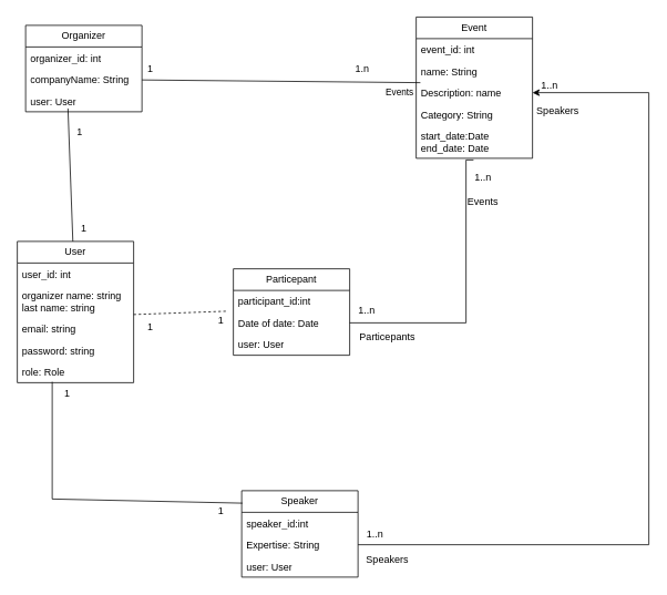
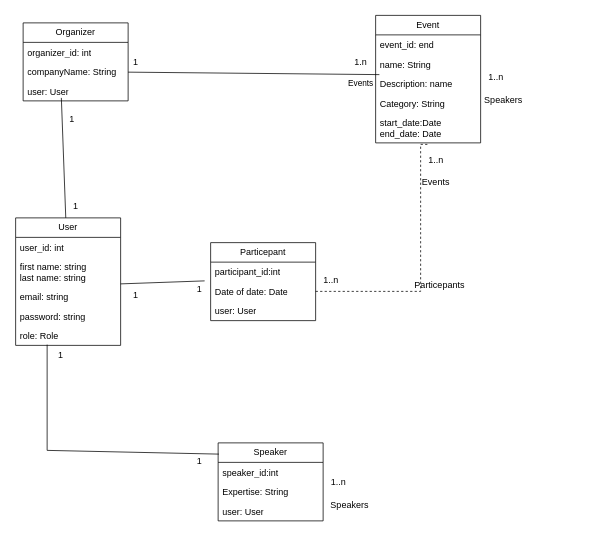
- <mxCell id="23" value="&lt;div&gt;event_id: int&lt;/div&gt;" style="text;strokeColor=none;fillColor=none;align=left;verticalAlign=top;spacingLeft=4;spacingRight=4;overflow=hidden;rotatable=0;points=[[0,0.5],[1,0.5]];portConstraint=eastwest;whiteSpace=wrap;html=1;" vertex="1" parent="22"><mxGeometry y="26" width="140" height="26" as="geometry" /></mxCell>
+ <mxCell id="23" value="&lt;div&gt;event_id: end&lt;/div&gt;" style="text;strokeColor=none;fillColor=none;align=left;verticalAlign=top;spacingLeft=4;spacingRight=4;overflow=hidden;rotatable=0;points=[[0,0.5],[1,0.5]];portConstraint=eastwest;whiteSpace=wrap;html=1;" vertex="1" parent="22"><mxGeometry y="26" width="140" height="26" as="geometry" /></mxCell>
- <mxCell id="38" value="1.n" style="text;html=1;align=center;verticalAlign=middle;resizable=0;points=[];autosize=1;strokeColor=none;fillColor=none;" vertex="1" parent="1"><mxGeometry x="415" y="68" width="40" height="30" as="geometry" /></mxCell>
+ <mxCell id="38" value="1.n" style="text;html=1;align=center;verticalAlign=middle;resizable=0;points=[];autosize=1;strokeColor=none;fillColor=none;" vertex="1" parent="1"><mxGeometry x="460" y="68" width="40" height="30" as="geometry" /></mxCell>
- <mxCell id="39" style="edgeStyle=orthogonalEdgeStyle;rounded=0;orthogonalLoop=1;jettySize=auto;html=1;entryX=0.493;entryY=1.05;entryDx=0;entryDy=0;entryPerimeter=0;endArrow=none;endFill=0;" edge="1" parent="1" source="30" target="27"><mxGeometry relative="1" as="geometry"><mxPoint x="570" y="200" as="targetPoint" /><Array as="points"><mxPoint x="560" y="388" /><mxPoint x="560" y="192" /></Array></mxGeometry></mxCell>
+ <mxCell id="39" style="edgeStyle=orthogonalEdgeStyle;rounded=0;orthogonalLoop=1;jettySize=auto;html=1;entryX=0.493;entryY=1.05;entryDx=0;entryDy=0;entryPerimeter=0;endArrow=none;endFill=0;dashed=1;" edge="1" parent="1" source="30" target="27"><mxGeometry relative="1" as="geometry"><mxPoint x="570" y="200" as="targetPoint" /><Array as="points"><mxPoint x="560" y="388" /><mxPoint x="560" y="192" /></Array></mxGeometry></mxCell>
- <mxCell id="5" value="&lt;div&gt;organizer name: string&lt;/div&gt;&lt;div&gt;last name: string&lt;br&gt;&lt;/div&gt;" style="text;strokeColor=none;fillColor=none;align=left;verticalAlign=top;spacingLeft=4;spacingRight=4;overflow=hidden;rotatable=0;points=[[0,0.5],[1,0.5]];portConstraint=eastwest;whiteSpace=wrap;html=1;" vertex="1" parent="3"><mxGeometry y="52" width="140" height="40" as="geometry" /></mxCell>
+ <mxCell id="5" value="&lt;div&gt;first name: string&lt;/div&gt;&lt;div&gt;last name: string&lt;br&gt;&lt;/div&gt;" style="text;strokeColor=none;fillColor=none;align=left;verticalAlign=top;spacingLeft=4;spacingRight=4;overflow=hidden;rotatable=0;points=[[0,0.5],[1,0.5]];portConstraint=eastwest;whiteSpace=wrap;html=1;" vertex="1" parent="3"><mxGeometry y="52" width="140" height="40" as="geometry" /></mxCell>
- <mxCell id="32" style="rounded=0;orthogonalLoop=1;jettySize=auto;html=1;entryX=-0.057;entryY=-0.038;entryDx=0;entryDy=0;entryPerimeter=0;endArrow=none;endFill=0;exitX=1;exitY=-0.154;exitDx=0;exitDy=0;exitPerimeter=0;dashed=1;" edge="1" parent="1" source="6" target="30"><mxGeometry relative="1" as="geometry"><mxPoint x="91" y="140" as="targetPoint" /><mxPoint x="97" y="300" as="sourcePoint" /><Array as="points" /></mxGeometry></mxCell>
+ <mxCell id="32" style="rounded=0;orthogonalLoop=1;jettySize=auto;html=1;entryX=-0.057;entryY=-0.038;entryDx=0;entryDy=0;entryPerimeter=0;endArrow=none;endFill=0;exitX=1;exitY=-0.154;exitDx=0;exitDy=0;exitPerimeter=0;" edge="1" parent="1" source="6" target="30"><mxGeometry relative="1" as="geometry"><mxPoint x="91" y="140" as="targetPoint" /><mxPoint x="97" y="300" as="sourcePoint" /><Array as="points" /></mxGeometry></mxCell>
- <mxCell id="43" value="Particepants" style="text;html=1;align=center;verticalAlign=middle;resizable=0;points=[];autosize=1;strokeColor=none;fillColor=none;" vertex="1" parent="1"><mxGeometry x="420" y="390" width="90" height="30" as="geometry" /></mxCell>
+ <mxCell id="43" value="Particepants" style="text;html=1;align=center;verticalAlign=middle;resizable=0;points=[];autosize=1;strokeColor=none;fillColor=none;" vertex="1" parent="1"><mxGeometry x="540" y="365" width="90" height="30" as="geometry" /></mxCell>
- <mxCell id="44" style="edgeStyle=orthogonalEdgeStyle;rounded=0;orthogonalLoop=1;jettySize=auto;html=1;entryX=1;entryY=0.5;entryDx=0;entryDy=0;" edge="1" parent="1" source="17" target="25"><mxGeometry relative="1" as="geometry"><Array as="points"><mxPoint x="780" y="655" /><mxPoint x="780" y="111" /></Array></mxGeometry></mxCell>
